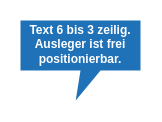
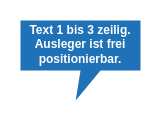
- <mxCell id="4" value="Text 6 bis 3 zeilig. Ausleger ist frei positionierbar." style="text;html=1;strokeColor=none;fillColor=none;align=center;verticalAlign=middle;whiteSpace=wrap;rounded=0;fontColor=#FFFFFF;fontStyle=1;fontSize=12;" vertex="1" parent="2"><mxGeometry x="5" y="9" width="110" height="30" as="geometry" /></mxCell>
+ <mxCell id="4" value="Text 1 bis 3 zeilig. Ausleger ist frei positionierbar." style="text;html=1;strokeColor=none;fillColor=none;align=center;verticalAlign=middle;whiteSpace=wrap;rounded=0;fontColor=#FFFFFF;fontStyle=1;fontSize=12;" vertex="1" parent="2"><mxGeometry x="5" y="9" width="110" height="30" as="geometry" /></mxCell>
